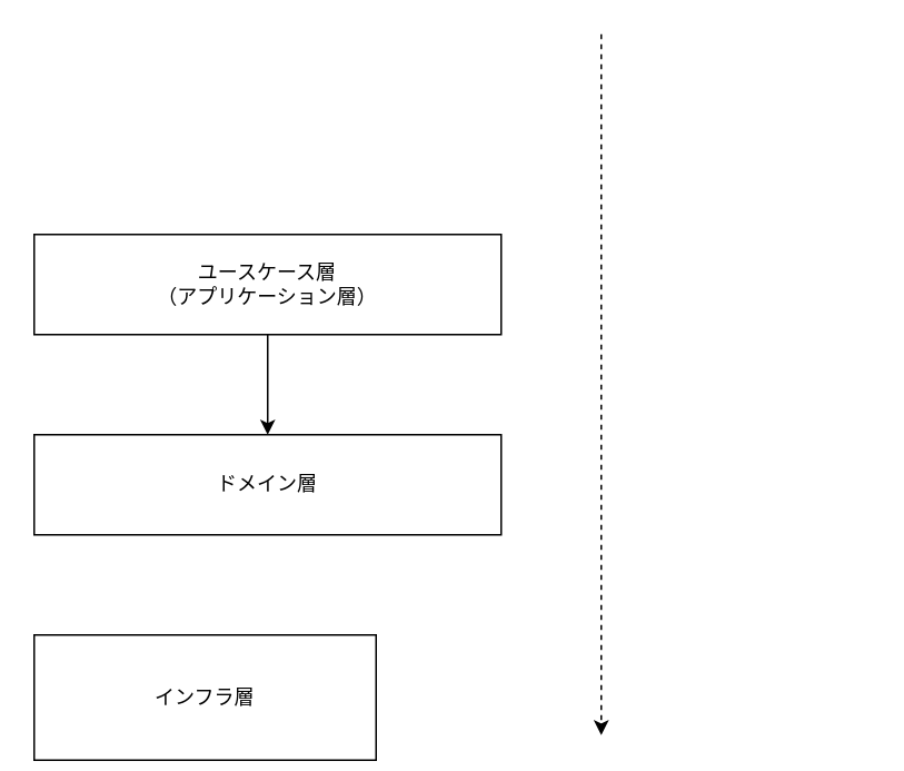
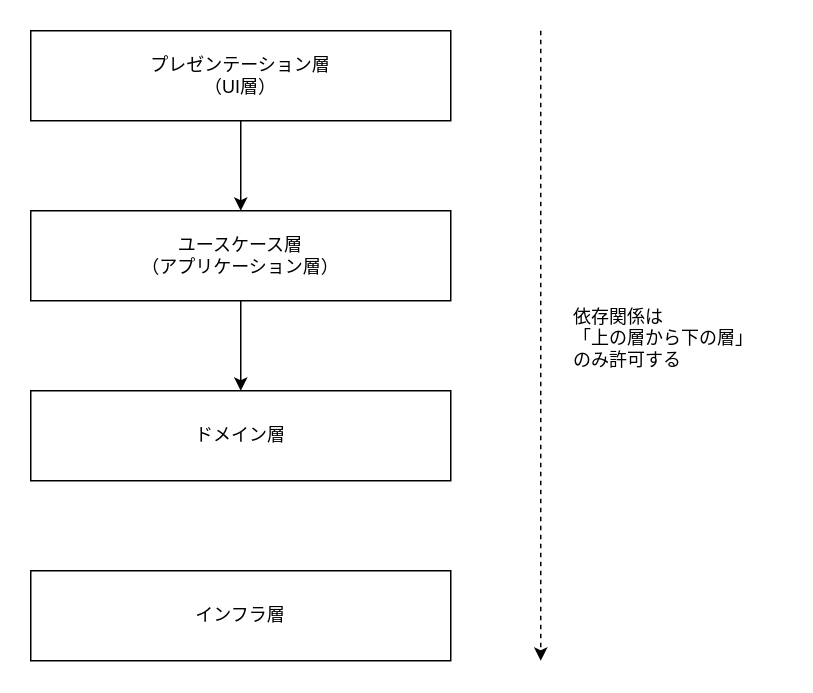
+ <mxCell id="3" value="プレゼンテーション層&lt;br&gt;（UI層）" style="rounded=0;whiteSpace=wrap;html=1;" parent="1" vertex="1"><mxGeometry x="20" y="20" width="280" height="60" as="geometry" /></mxCell>
+ <mxCell id="2" style="edgeStyle=orthogonalEdgeStyle;rounded=0;orthogonalLoop=1;jettySize=auto;html=1;exitX=0.5;exitY=1;exitDx=0;exitDy=0;entryX=0.5;entryY=0;entryDx=0;entryDy=0;" edge="1" parent="1" source="3" target="6"><mxGeometry relative="1" as="geometry" /></mxCell>
+ <mxCell id="9" value="依存関係は&lt;br&gt;「上の層から下の層」&lt;br&gt;のみ許可する" style="text;html=1;strokeColor=none;fillColor=none;align=left;verticalAlign=middle;whiteSpace=wrap;rounded=0;" vertex="1" parent="1"><mxGeometry x="380" y="200" width="140" height="50" as="geometry" /></mxCell>
- <mxCell id="4" value="インフラ層" style="rounded=0;whiteSpace=wrap;html=1;" parent="1" vertex="1"><mxGeometry x="20" y="380" width="205" height="75" as="geometry" /></mxCell>
+ <mxCell id="4" value="インフラ層" style="rounded=0;whiteSpace=wrap;html=1;" parent="1" vertex="1"><mxGeometry x="20" y="380" width="280" height="60" as="geometry" /></mxCell>
